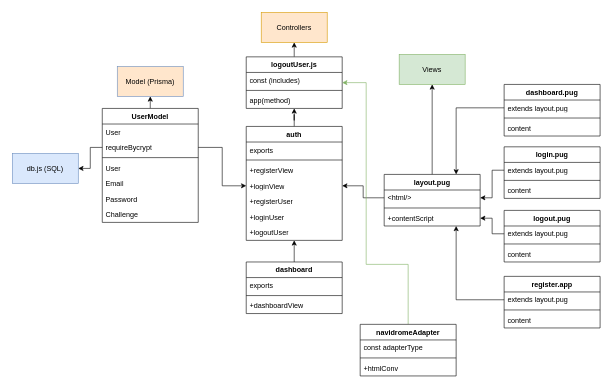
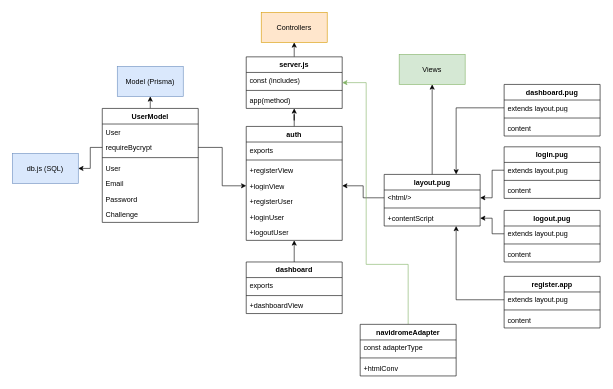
- <mxCell id="58" value="logoutUser.js" style="swimlane;fontStyle=1;align=center;verticalAlign=top;childLayout=stackLayout;horizontal=1;startSize=26;horizontalStack=0;resizeParent=1;resizeParentMax=0;resizeLast=0;collapsible=1;marginBottom=0;whiteSpace=wrap;html=1;" vertex="1" parent="1"><mxGeometry x="410" y="94" width="160" height="86" as="geometry" /></mxCell>
+ <mxCell id="58" value="server.js" style="swimlane;fontStyle=1;align=center;verticalAlign=top;childLayout=stackLayout;horizontal=1;startSize=26;horizontalStack=0;resizeParent=1;resizeParentMax=0;resizeLast=0;collapsible=1;marginBottom=0;whiteSpace=wrap;html=1;" vertex="1" parent="1"><mxGeometry x="410" y="94" width="160" height="86" as="geometry" /></mxCell>
- <mxCell id="11" value="Model (Prisma)" style="html=1;whiteSpace=wrap;fillColor=#ffe6cc;strokeColor=#6c8ebf;" vertex="1" parent="1"><mxGeometry x="195" y="110" width="110" height="50" as="geometry" /></mxCell>
+ <mxCell id="11" value="Model (Prisma)" style="html=1;whiteSpace=wrap;fillColor=#dae8fc;strokeColor=#6c8ebf;" vertex="1" parent="1"><mxGeometry x="195" y="110" width="110" height="50" as="geometry" /></mxCell>
